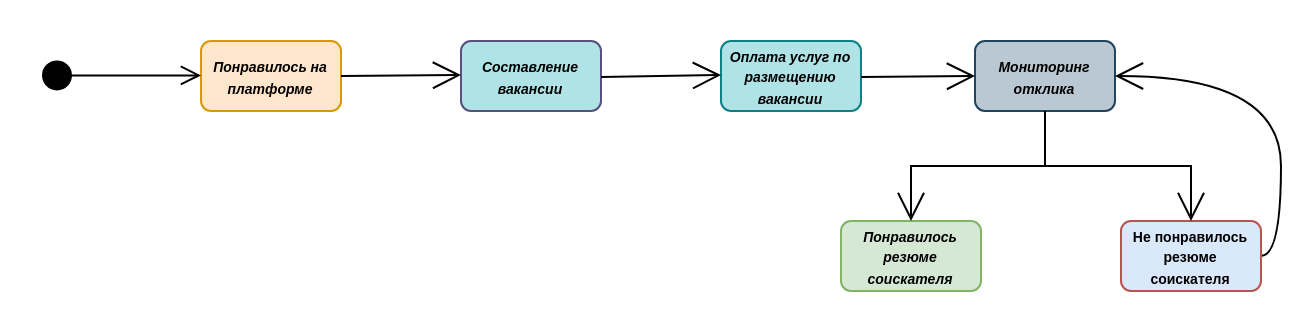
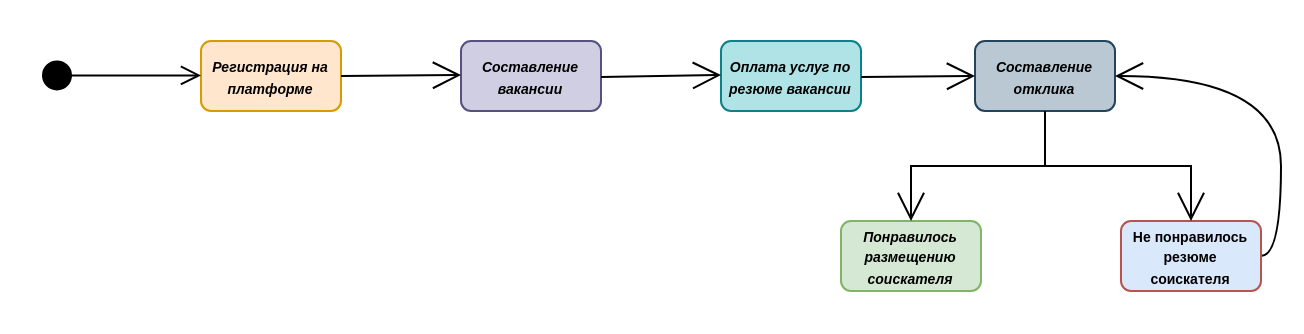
- <mxCell id="3" value="&lt;div style=&quot;line-height: 70%;&quot;&gt;&lt;span style=&quot;background-color: initial;&quot;&gt;&lt;font style=&quot;font-size: 7px;&quot;&gt;&lt;b&gt;&lt;i&gt;Составление вакансии&lt;/i&gt;&lt;/b&gt;&lt;/font&gt;&lt;/span&gt;&lt;/div&gt;" style="html=1;rounded=1;absoluteArcSize=1;arcSize=10;whiteSpace=wrap;align=center;fillColor=#b0e3e6;strokeColor=#56517e;" parent="1" vertex="1"><mxGeometry x="230" y="20" width="70" height="35" as="geometry" /></mxCell>
+ <mxCell id="3" value="&lt;div style=&quot;line-height: 70%;&quot;&gt;&lt;span style=&quot;background-color: initial;&quot;&gt;&lt;font style=&quot;font-size: 7px;&quot;&gt;&lt;b&gt;&lt;i&gt;Составление вакансии&lt;/i&gt;&lt;/b&gt;&lt;/font&gt;&lt;/span&gt;&lt;/div&gt;" style="html=1;rounded=1;absoluteArcSize=1;arcSize=10;whiteSpace=wrap;align=center;fillColor=#d0cee2;strokeColor=#56517e;" parent="1" vertex="1"><mxGeometry x="230" y="20" width="70" height="35" as="geometry" /></mxCell>
- <mxCell id="2" value="&lt;div style=&quot;line-height: 70%;&quot;&gt;&lt;span style=&quot;background-color: initial;&quot;&gt;&lt;font style=&quot;font-size: 7px;&quot;&gt;&lt;b&gt;&lt;i&gt;Понравилось на платформе&lt;/i&gt;&lt;/b&gt;&lt;/font&gt;&lt;/span&gt;&lt;/div&gt;" style="html=1;rounded=1;absoluteArcSize=1;arcSize=10;whiteSpace=wrap;align=center;fillColor=#ffe6cc;strokeColor=#d79b00;" parent="1" vertex="1"><mxGeometry x="100" y="20" width="70" height="35" as="geometry" /></mxCell>
+ <mxCell id="2" value="&lt;div style=&quot;line-height: 70%;&quot;&gt;&lt;span style=&quot;background-color: initial;&quot;&gt;&lt;font style=&quot;font-size: 7px;&quot;&gt;&lt;b&gt;&lt;i&gt;Регистрация на платформе&lt;/i&gt;&lt;/b&gt;&lt;/font&gt;&lt;/span&gt;&lt;/div&gt;" style="html=1;rounded=1;absoluteArcSize=1;arcSize=10;whiteSpace=wrap;align=center;fillColor=#ffe6cc;strokeColor=#d79b00;" parent="1" vertex="1"><mxGeometry x="100" y="20" width="70" height="35" as="geometry" /></mxCell>
- <mxCell id="5" value="&lt;div style=&quot;line-height: 70%;&quot;&gt;&lt;span style=&quot;font-size: 7px;&quot;&gt;&lt;b&gt;&lt;i&gt;Оплата услуг по размещению вакансии&lt;/i&gt;&lt;/b&gt;&lt;/span&gt;&lt;/div&gt;" style="html=1;rounded=1;absoluteArcSize=1;arcSize=10;whiteSpace=wrap;align=center;fillColor=#b0e3e6;strokeColor=#0e8088;" parent="1" vertex="1"><mxGeometry x="360" y="20" width="70" height="35" as="geometry" /></mxCell>
+ <mxCell id="5" value="&lt;div style=&quot;line-height: 70%;&quot;&gt;&lt;span style=&quot;font-size: 7px;&quot;&gt;&lt;b&gt;&lt;i&gt;Оплата услуг по резюме вакансии&lt;/i&gt;&lt;/b&gt;&lt;/span&gt;&lt;/div&gt;" style="html=1;rounded=1;absoluteArcSize=1;arcSize=10;whiteSpace=wrap;align=center;fillColor=#b0e3e6;strokeColor=#0e8088;" parent="1" vertex="1"><mxGeometry x="360" y="20" width="70" height="35" as="geometry" /></mxCell>
- <mxCell id="7" value="&lt;div style=&quot;line-height: 70%;&quot;&gt;&lt;span style=&quot;font-size: 7px;&quot;&gt;&lt;b&gt;&lt;i&gt;Мониторинг отклика&lt;/i&gt;&lt;/b&gt;&lt;/span&gt;&lt;/div&gt;" style="html=1;rounded=1;absoluteArcSize=1;arcSize=10;whiteSpace=wrap;align=center;fillColor=#bac8d3;strokeColor=#23445d;" parent="1" vertex="1"><mxGeometry x="487" y="20" width="70" height="35" as="geometry" /></mxCell>
+ <mxCell id="7" value="&lt;div style=&quot;line-height: 70%;&quot;&gt;&lt;span style=&quot;font-size: 7px;&quot;&gt;&lt;b&gt;&lt;i&gt;Составление отклика&lt;/i&gt;&lt;/b&gt;&lt;/span&gt;&lt;/div&gt;" style="html=1;rounded=1;absoluteArcSize=1;arcSize=10;whiteSpace=wrap;align=center;fillColor=#bac8d3;strokeColor=#23445d;" parent="1" vertex="1"><mxGeometry x="487" y="20" width="70" height="35" as="geometry" /></mxCell>
- <mxCell id="9" value="&lt;div style=&quot;line-height: 70%;&quot;&gt;&lt;span style=&quot;font-size: 7px;&quot;&gt;&lt;i&gt;&lt;b&gt;Понравилось резюме соискателя&lt;/b&gt;&lt;/i&gt;&lt;/span&gt;&lt;/div&gt;" style="html=1;rounded=1;absoluteArcSize=1;arcSize=10;whiteSpace=wrap;align=center;fillColor=#d5e8d4;strokeColor=#82b366;" parent="1" vertex="1"><mxGeometry x="420" y="110" width="70" height="35" as="geometry" /></mxCell>
+ <mxCell id="9" value="&lt;div style=&quot;line-height: 70%;&quot;&gt;&lt;span style=&quot;font-size: 7px;&quot;&gt;&lt;i&gt;&lt;b&gt;Понравилось размещению соискателя&lt;/b&gt;&lt;/i&gt;&lt;/span&gt;&lt;/div&gt;" style="html=1;rounded=1;absoluteArcSize=1;arcSize=10;whiteSpace=wrap;align=center;fillColor=#d5e8d4;strokeColor=#82b366;" parent="1" vertex="1"><mxGeometry x="420" y="110" width="70" height="35" as="geometry" /></mxCell>
